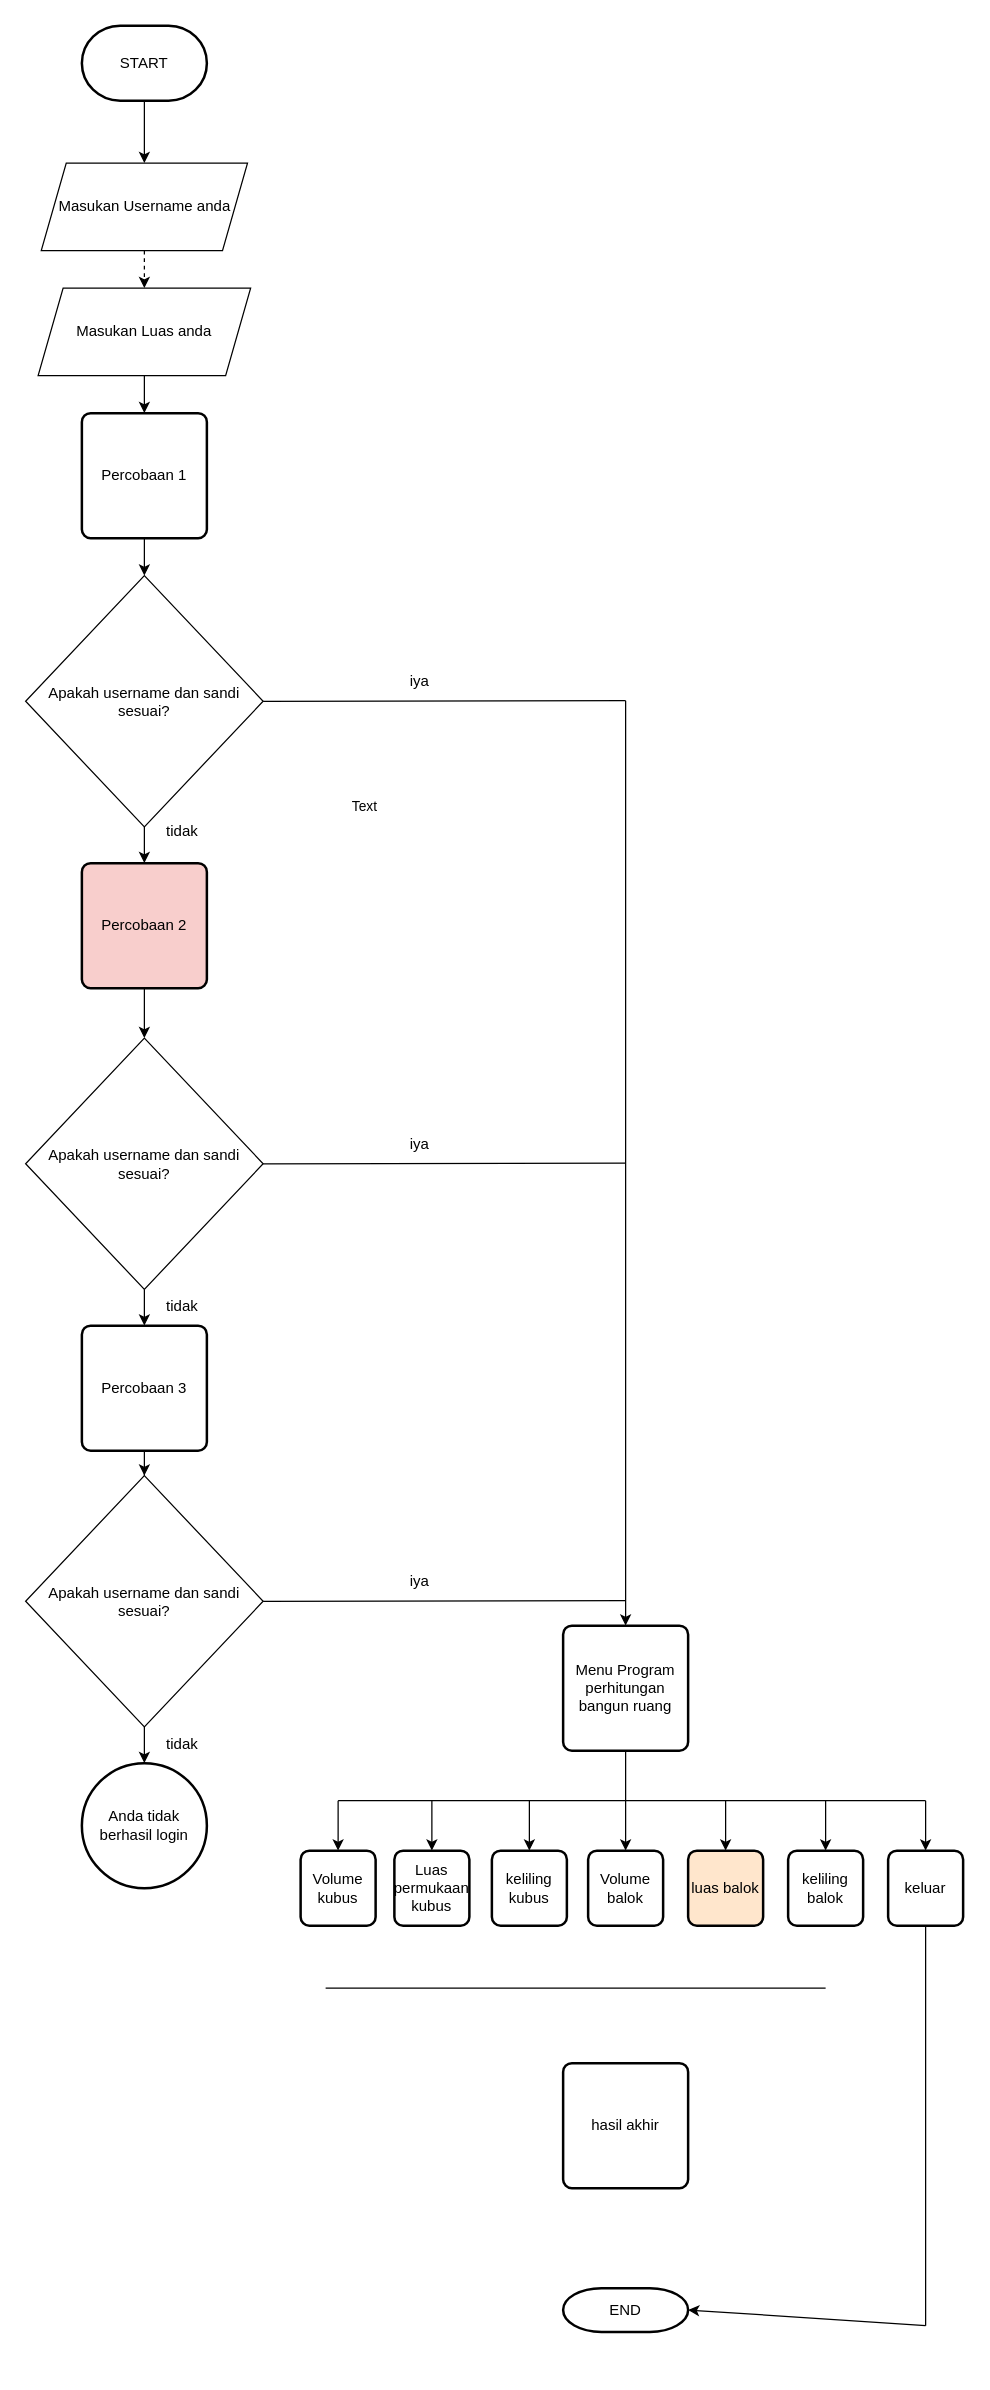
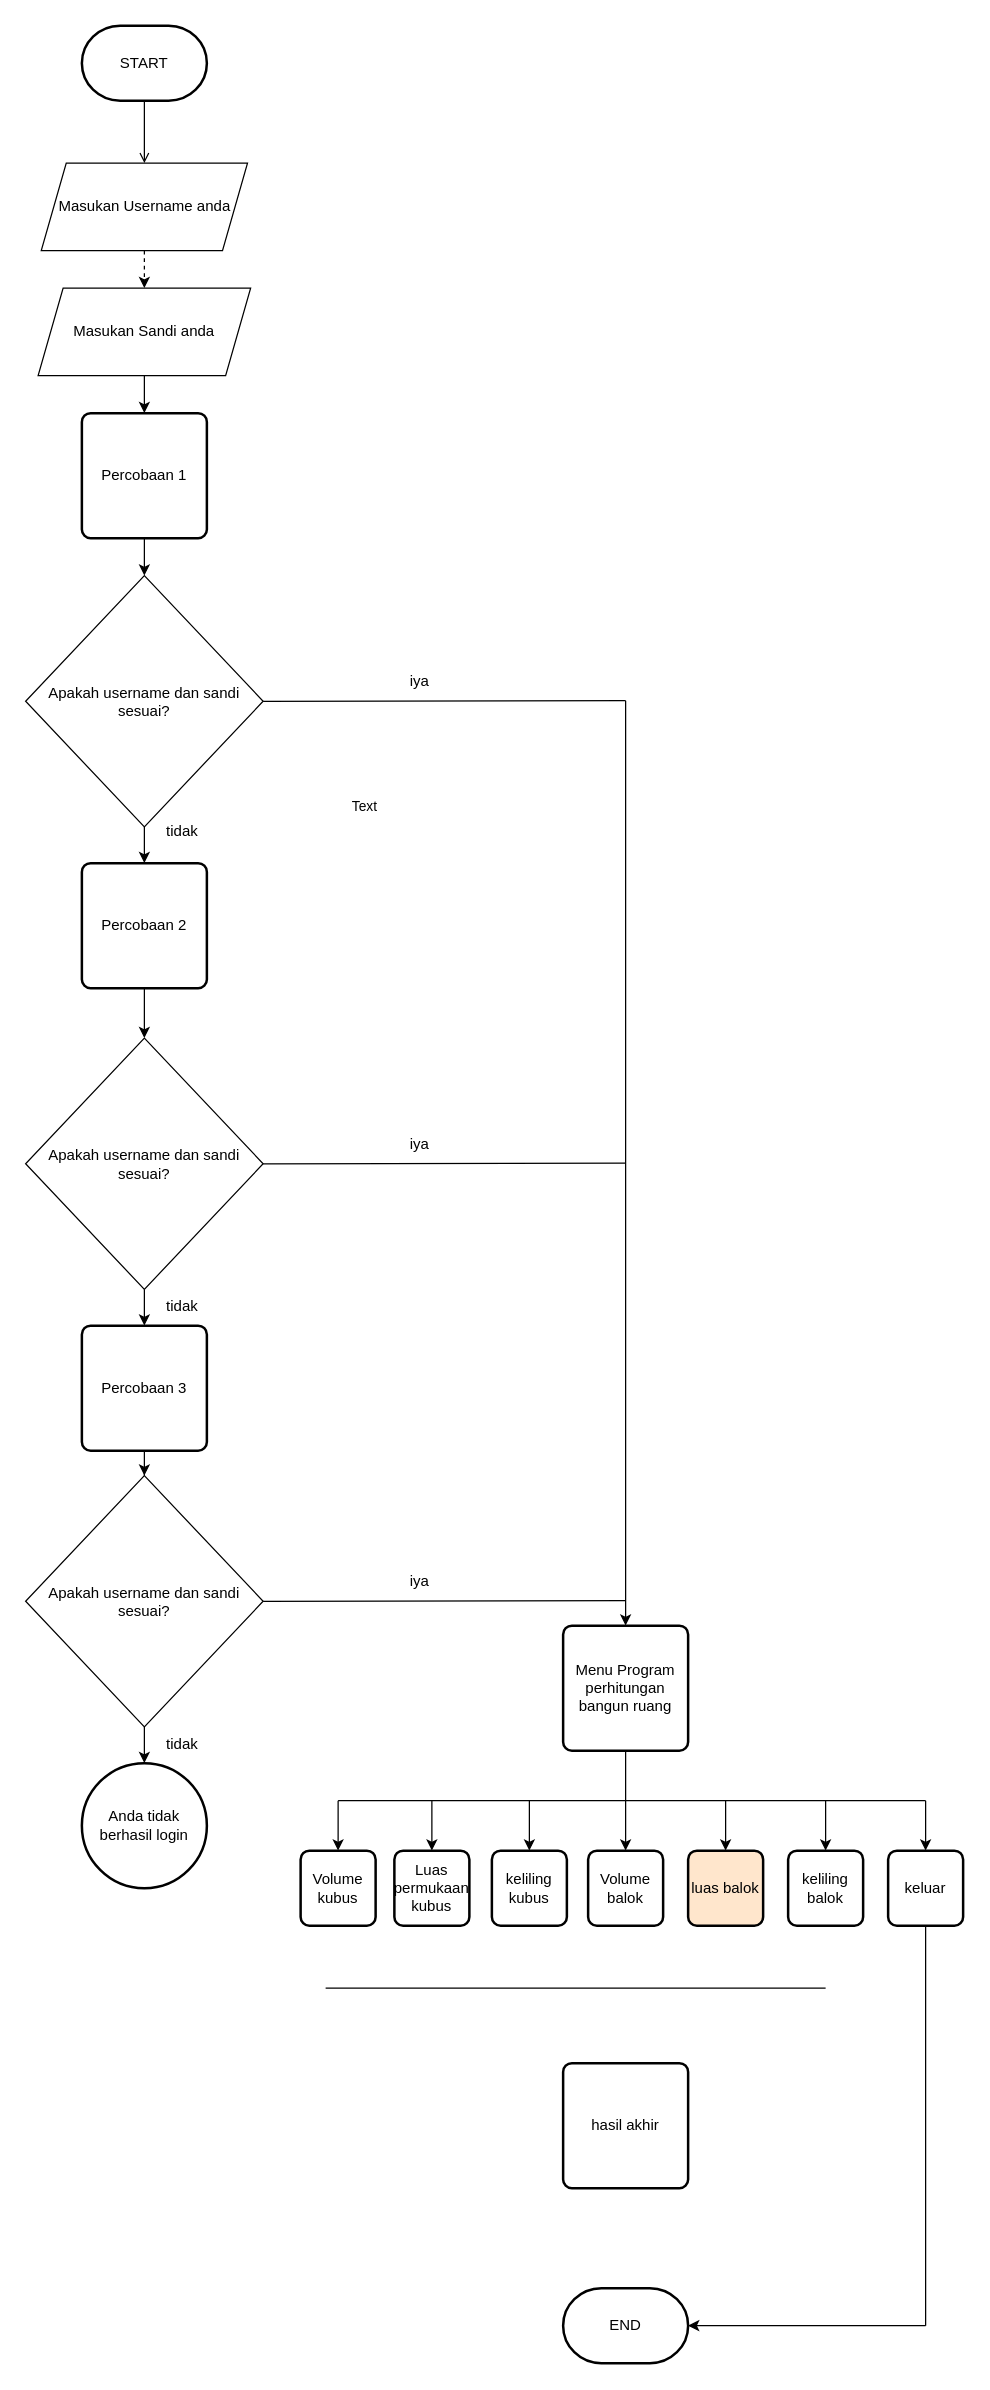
- <mxCell id="8" value="" style="edgeStyle=orthogonalEdgeStyle;rounded=0;orthogonalLoop=1;jettySize=auto;html=1;" edge="1" parent="1" source="9" target="2"><mxGeometry relative="1" as="geometry" /></mxCell>
+ <mxCell id="8" value="" style="edgeStyle=orthogonalEdgeStyle;rounded=0;orthogonalLoop=1;jettySize=auto;html=1;endArrow=open;" edge="1" parent="1" source="9" target="2"><mxGeometry relative="1" as="geometry" /></mxCell>
- <mxCell id="4" value="Masukan Luas anda" style="shape=parallelogram;perimeter=parallelogramPerimeter;whiteSpace=wrap;html=1;fixedSize=1;" vertex="1" parent="1"><mxGeometry x="30" y="230" width="170" height="70" as="geometry" /></mxCell>
+ <mxCell id="4" value="Masukan Sandi anda" style="shape=parallelogram;perimeter=parallelogramPerimeter;whiteSpace=wrap;html=1;fixedSize=1;" vertex="1" parent="1"><mxGeometry x="30" y="230" width="170" height="70" as="geometry" /></mxCell>
- <mxCell id="12" value="Percobaan 2" style="rounded=1;whiteSpace=wrap;html=1;absoluteArcSize=1;arcSize=14;strokeWidth=2;fillColor=#f8cecc;" vertex="1" parent="1"><mxGeometry x="65" y="690" width="100" height="100" as="geometry" /></mxCell>
+ <mxCell id="12" value="Percobaan 2" style="rounded=1;whiteSpace=wrap;html=1;absoluteArcSize=1;arcSize=14;strokeWidth=2;" vertex="1" parent="1"><mxGeometry x="65" y="690" width="100" height="100" as="geometry" /></mxCell>
- <mxCell id="52" value="END" style="strokeWidth=2;html=1;shape=mxgraph.flowchart.terminator;whiteSpace=wrap;" vertex="1" parent="1"><mxGeometry x="450" y="1830" width="100" height="35" as="geometry" /></mxCell>
+ <mxCell id="52" value="END" style="strokeWidth=2;html=1;shape=mxgraph.flowchart.terminator;whiteSpace=wrap;" vertex="1" parent="1"><mxGeometry x="450" y="1830" width="100" height="60" as="geometry" /></mxCell>
